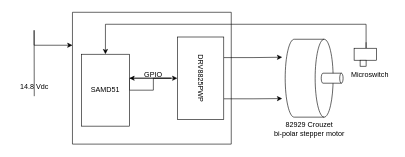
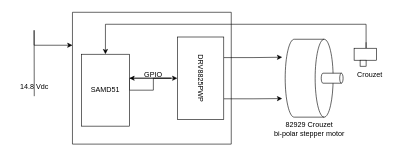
- <mxCell id="17" value="Microswitch" style="text;strokeColor=none;align=center;fillColor=none;html=1;verticalAlign=middle;whiteSpace=wrap;rounded=0;" vertex="1" parent="1"><mxGeometry x="580" y="110" width="72.5" height="30" as="geometry" /></mxCell>
+ <mxCell id="17" value="Crouzet" style="text;strokeColor=none;align=center;fillColor=none;html=1;verticalAlign=middle;whiteSpace=wrap;rounded=0;" vertex="1" parent="1"><mxGeometry x="580" y="110" width="72.5" height="30" as="geometry" /></mxCell>
